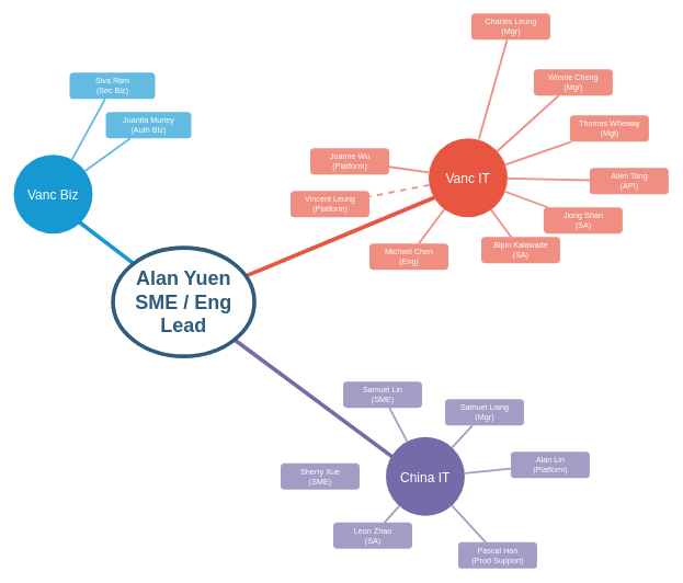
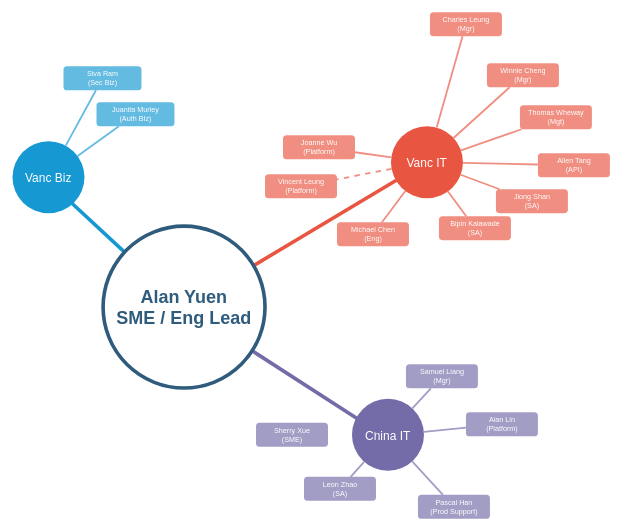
- <mxCell id="41" value="Alan Yuen&lt;br&gt;SME / Eng Lead" style="ellipse;whiteSpace=wrap;html=1;shadow=0;fontFamily=Helvetica;fontSize=30;fontColor=#2F5B7C;align=center;strokeColor=#2F5B7C;strokeWidth=6;fillColor=#FFFFFF;fontStyle=1;gradientColor=none;" parent="1" vertex="1"><mxGeometry x="171" y="376.5" width="215" height="165" as="geometry" /></mxCell>
+ <mxCell id="41" value="Alan Yuen&lt;br&gt;SME / Eng Lead" style="ellipse;whiteSpace=wrap;html=1;shadow=0;fontFamily=Helvetica;fontSize=30;fontColor=#2F5B7C;align=center;strokeColor=#2F5B7C;strokeWidth=6;fillColor=#FFFFFF;fontStyle=1;gradientColor=none;" parent="1" vertex="1"><mxGeometry x="171" y="376.5" width="270" height="270" as="geometry" /></mxCell>
- <mxCell id="30" value="Samuel Lin&lt;br&gt;(SME)" style="rounded=1;fillColor=#a29dc5;strokeColor=none;strokeWidth=3;shadow=0;html=1;fontColor=#FFFFFF;" parent="1" vertex="1"><mxGeometry x="521" y="580" width="120" height="40" as="geometry" /></mxCell>
- <mxCell id="39" value="" style="edgeStyle=none;endArrow=none;strokeWidth=3;strokeColor=#A29DC5;html=1;" parent="1" source="4" target="30" edge="1"><mxGeometry x="-84" y="-310.5" width="100" height="100" as="geometry"><mxPoint x="-874" y="-510.5" as="sourcePoint" /><mxPoint x="-774" y="-610.5" as="targetPoint" /></mxGeometry></mxCell>
